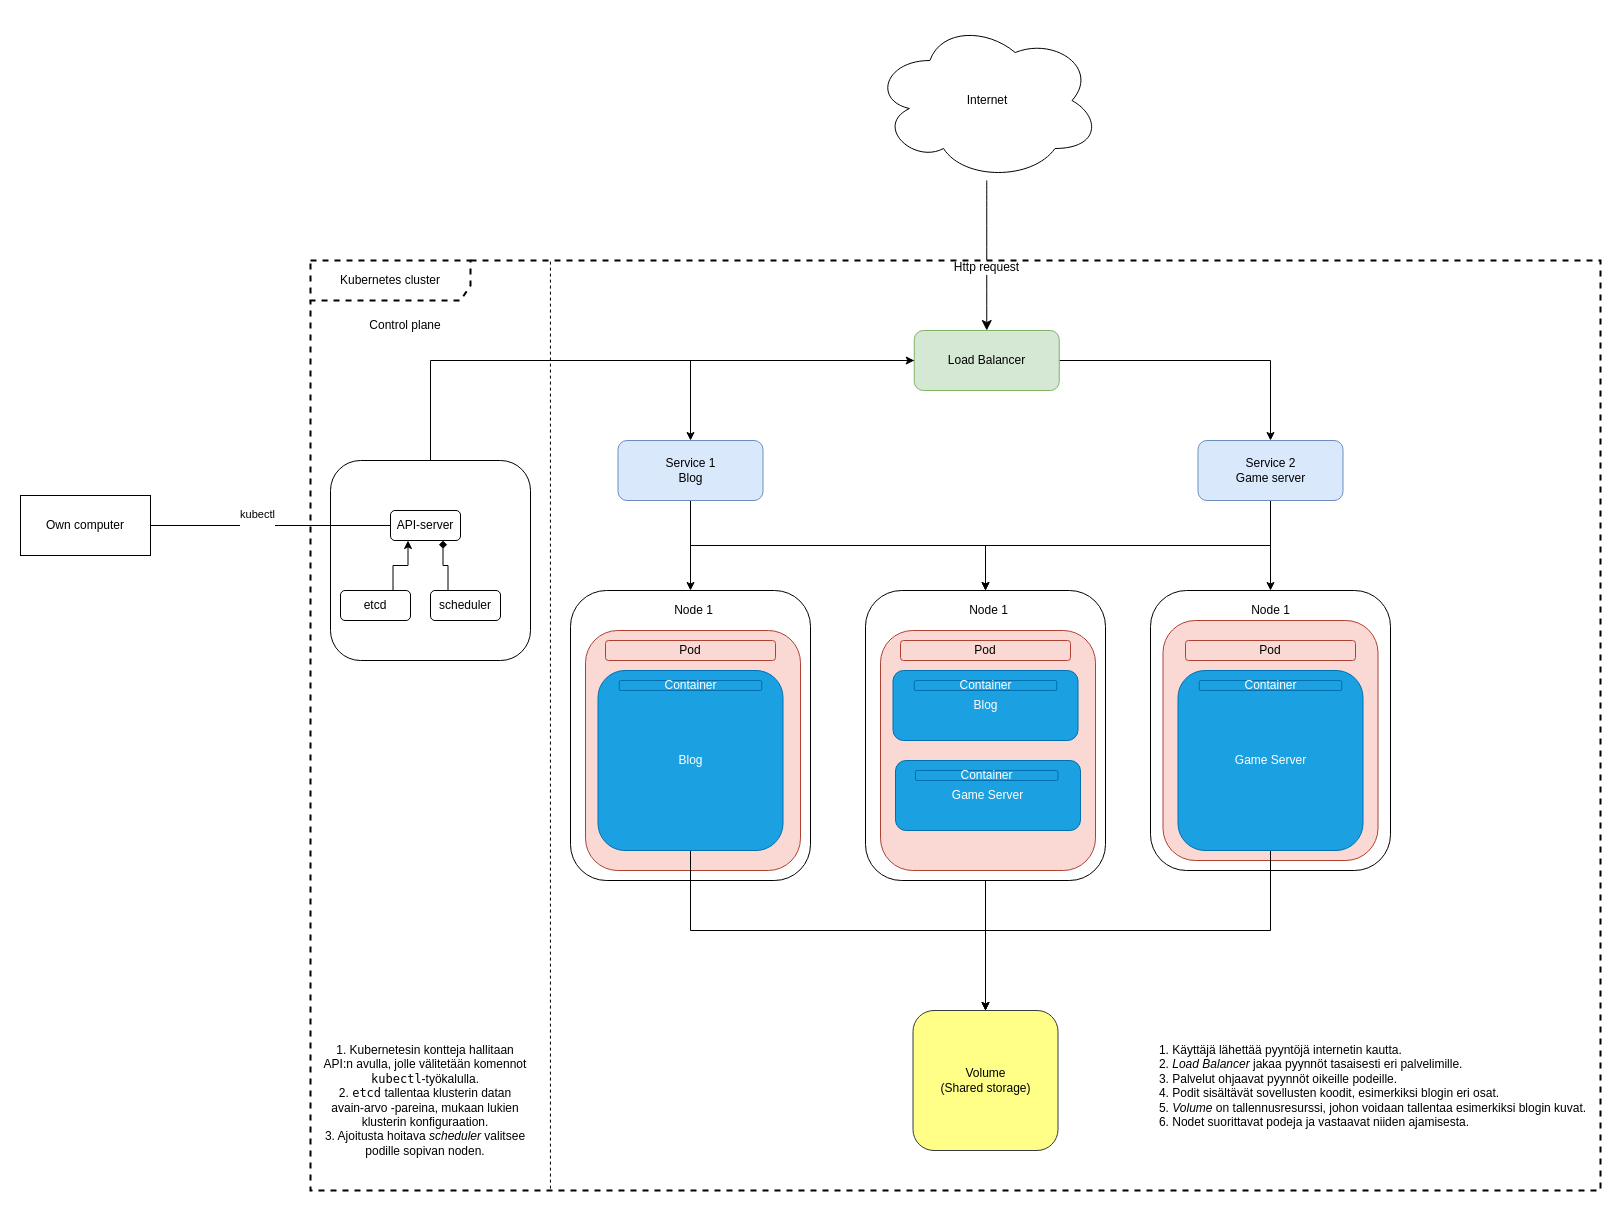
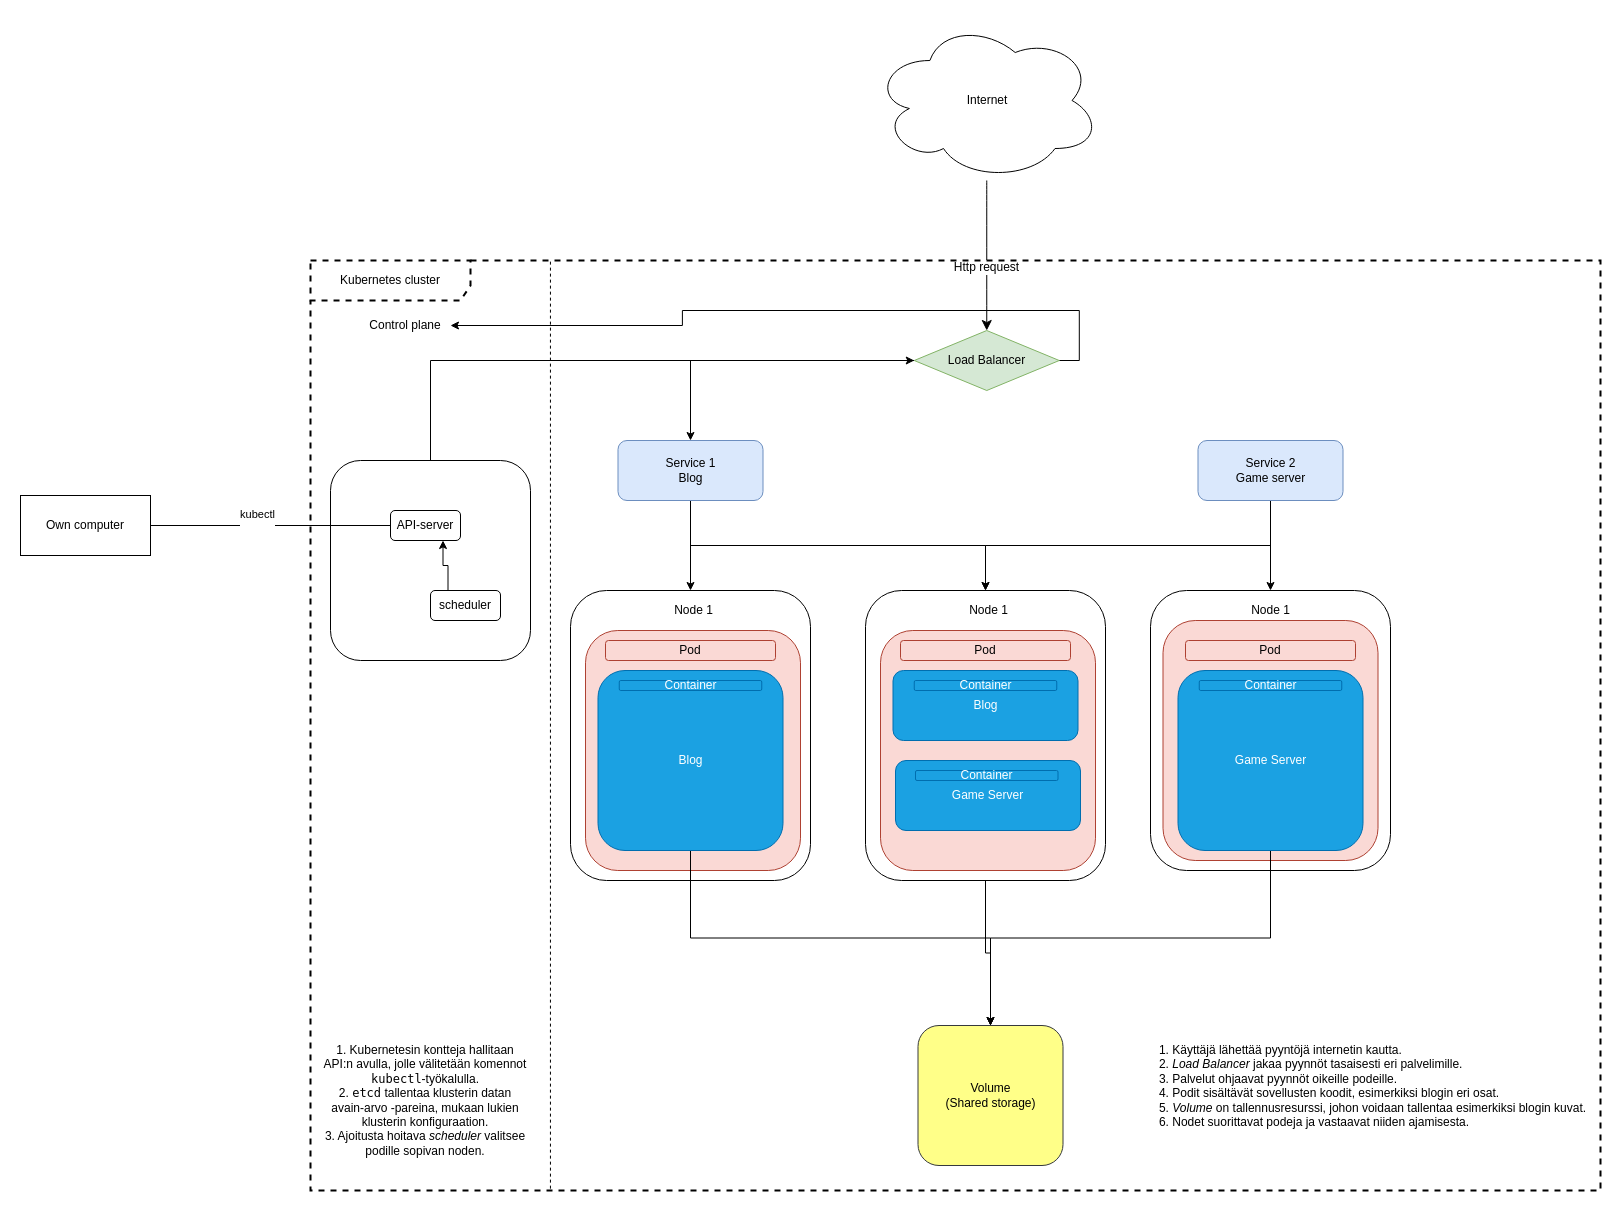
- <mxCell id="34" value="Load Balancer" style="rounded=1;whiteSpace=wrap;html=1;fillColor=#d5e8d4;strokeColor=#82b366;" vertex="1" parent="1"><mxGeometry x="913.75" y="330" width="145" height="60" as="geometry" /></mxCell>
+ <mxCell id="34" value="Load Balancer" style="rhombus;whiteSpace=wrap;html=1;fillColor=#d5e8d4;strokeColor=#82b366;" vertex="1" parent="1"><mxGeometry x="913.75" y="330" width="145" height="60" as="geometry" /></mxCell>
- <mxCell id="33" style="edgeStyle=orthogonalEdgeStyle;rounded=0;orthogonalLoop=1;jettySize=auto;html=1;exitX=1;exitY=0.5;exitDx=0;exitDy=0;entryX=0.5;entryY=0;entryDx=0;entryDy=0;" edge="1" parent="1" source="34" target="15"><mxGeometry relative="1" as="geometry" /></mxCell>
+ <mxCell id="33" style="edgeStyle=orthogonalEdgeStyle;rounded=0;orthogonalLoop=1;jettySize=auto;html=1;exitX=1;exitY=0.5;exitDx=0;exitDy=0;" edge="1" parent="1" source="34" target="55"><mxGeometry relative="1" as="geometry" /></mxCell>
- <mxCell id="59" style="edgeStyle=orthogonalEdgeStyle;rounded=0;orthogonalLoop=1;jettySize=auto;html=1;exitX=0.25;exitY=0;exitDx=0;exitDy=0;entryX=0.75;entryY=1;entryDx=0;entryDy=0;endArrow=diamond;" edge="1" parent="1" source="60" target="58"><mxGeometry relative="1" as="geometry" /></mxCell>
+ <mxCell id="59" style="edgeStyle=orthogonalEdgeStyle;rounded=0;orthogonalLoop=1;jettySize=auto;html=1;exitX=0.25;exitY=0;exitDx=0;exitDy=0;entryX=0.75;entryY=1;entryDx=0;entryDy=0;" edge="1" parent="1" source="60" target="58"><mxGeometry relative="1" as="geometry" /></mxCell>
- <mxCell id="56" style="edgeStyle=orthogonalEdgeStyle;rounded=0;orthogonalLoop=1;jettySize=auto;html=1;exitX=0.75;exitY=0;exitDx=0;exitDy=0;entryX=0.25;entryY=1;entryDx=0;entryDy=0;" edge="1" parent="1" source="57" target="58"><mxGeometry relative="1" as="geometry" /></mxCell>
- <mxCell id="57" value="etcd" style="rounded=1;whiteSpace=wrap;html=1;" vertex="1" parent="1"><mxGeometry x="340" y="590" width="70" height="30" as="geometry" /></mxCell>
- <mxCell id="31" value="Volume&lt;div&gt;(Shared storage)&lt;/div&gt;" style="rounded=1;whiteSpace=wrap;html=1;align=center;fillColor=#ffff88;strokeColor=#36393d;" vertex="1" parent="1"><mxGeometry x="912.5" y="1010" width="145" height="140" as="geometry" /></mxCell>
+ <mxCell id="31" value="Volume&lt;div&gt;(Shared storage)&lt;/div&gt;" style="rounded=1;whiteSpace=wrap;html=1;align=center;fillColor=#ffff88;strokeColor=#36393d;" vertex="1" parent="1"><mxGeometry x="917.5" y="1025" width="145" height="140" as="geometry" /></mxCell>
